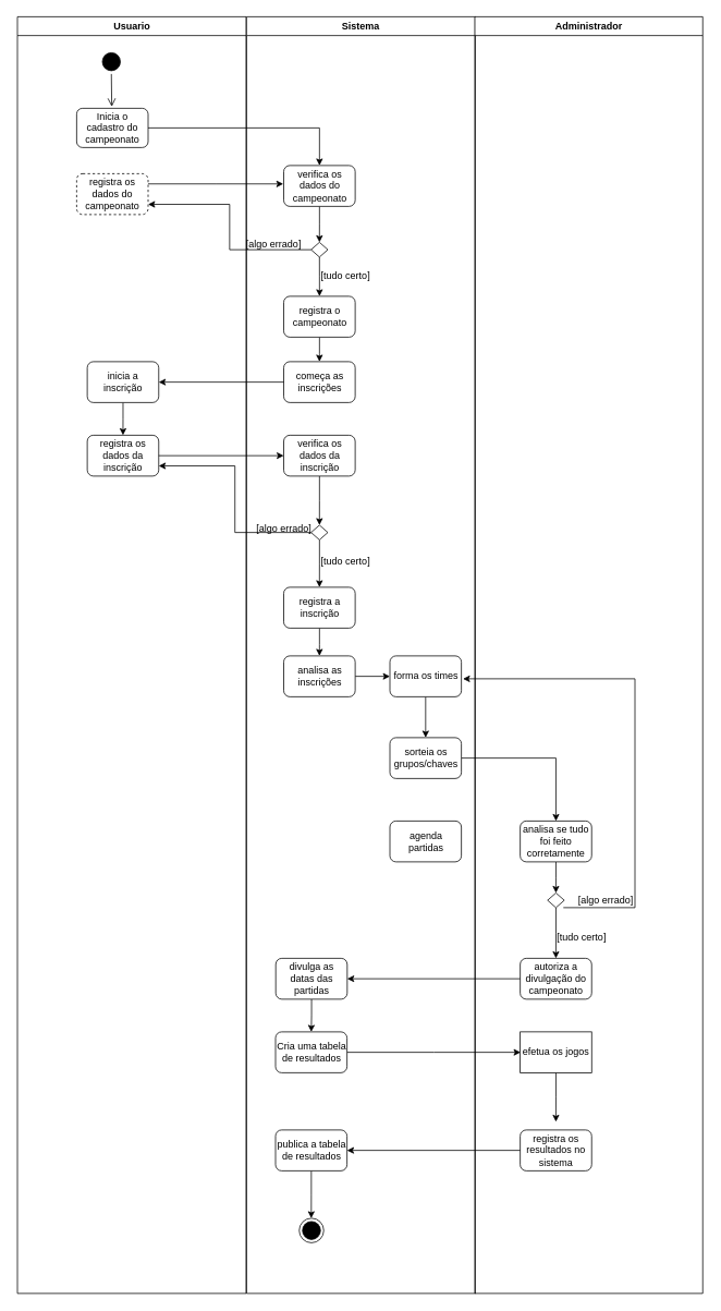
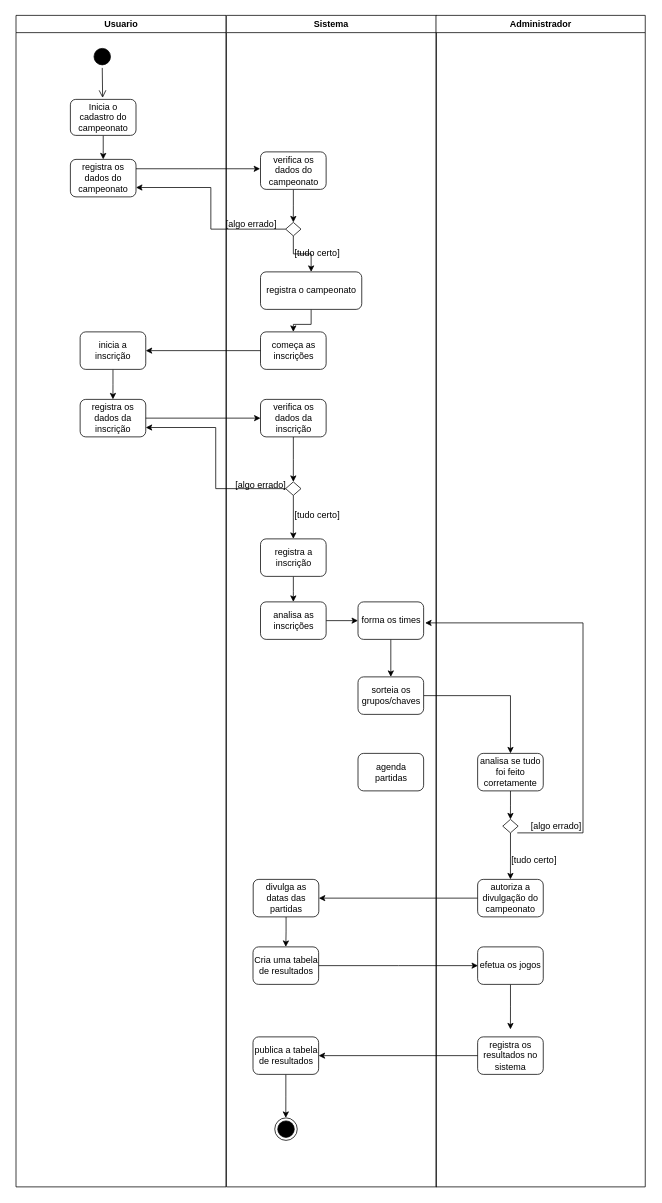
- <mxCell id="5" style="edgeStyle=orthogonalEdgeStyle;rounded=0;orthogonalLoop=1;jettySize=auto;html=1;" parent="2" source="6" target="14" edge="1"><mxGeometry relative="1" as="geometry" /></mxCell>
+ <mxCell id="5" style="edgeStyle=orthogonalEdgeStyle;rounded=0;orthogonalLoop=1;jettySize=auto;html=1;entryX=0.5;entryY=0;entryDx=0;entryDy=0;" parent="2" source="6" target="8" edge="1"><mxGeometry relative="1" as="geometry" /></mxCell>
- <mxCell id="8" value="registra os dados do campeonato" style="rounded=1;whiteSpace=wrap;html=1;dashed=1;" parent="2" vertex="1"><mxGeometry x="72.5" y="192" width="87.5" height="50" as="geometry" /></mxCell>
+ <mxCell id="8" value="registra os dados do campeonato" style="rounded=1;whiteSpace=wrap;html=1;" parent="2" vertex="1"><mxGeometry x="72.5" y="192" width="87.5" height="50" as="geometry" /></mxCell>
- <mxCell id="18" value="registra o campeonato" style="rounded=1;whiteSpace=wrap;html=1;" parent="12" vertex="1"><mxGeometry x="45.5" y="342" width="87.5" height="50" as="geometry" /></mxCell>
+ <mxCell id="18" value="registra o campeonato" style="rounded=1;whiteSpace=wrap;html=1;" parent="12" vertex="1"><mxGeometry x="45.5" y="342" width="135" height="50" as="geometry" /></mxCell>
- <mxCell id="58" value="efetua os jogos" style="whiteSpace=wrap;html=1;rounded=0;" parent="48" vertex="1"><mxGeometry x="55.5" y="1242" width="87.5" height="50" as="geometry" /></mxCell>
+ <mxCell id="58" value="efetua os jogos" style="rounded=1;whiteSpace=wrap;html=1;" parent="48" vertex="1"><mxGeometry x="55.5" y="1242" width="87.5" height="50" as="geometry" /></mxCell>
